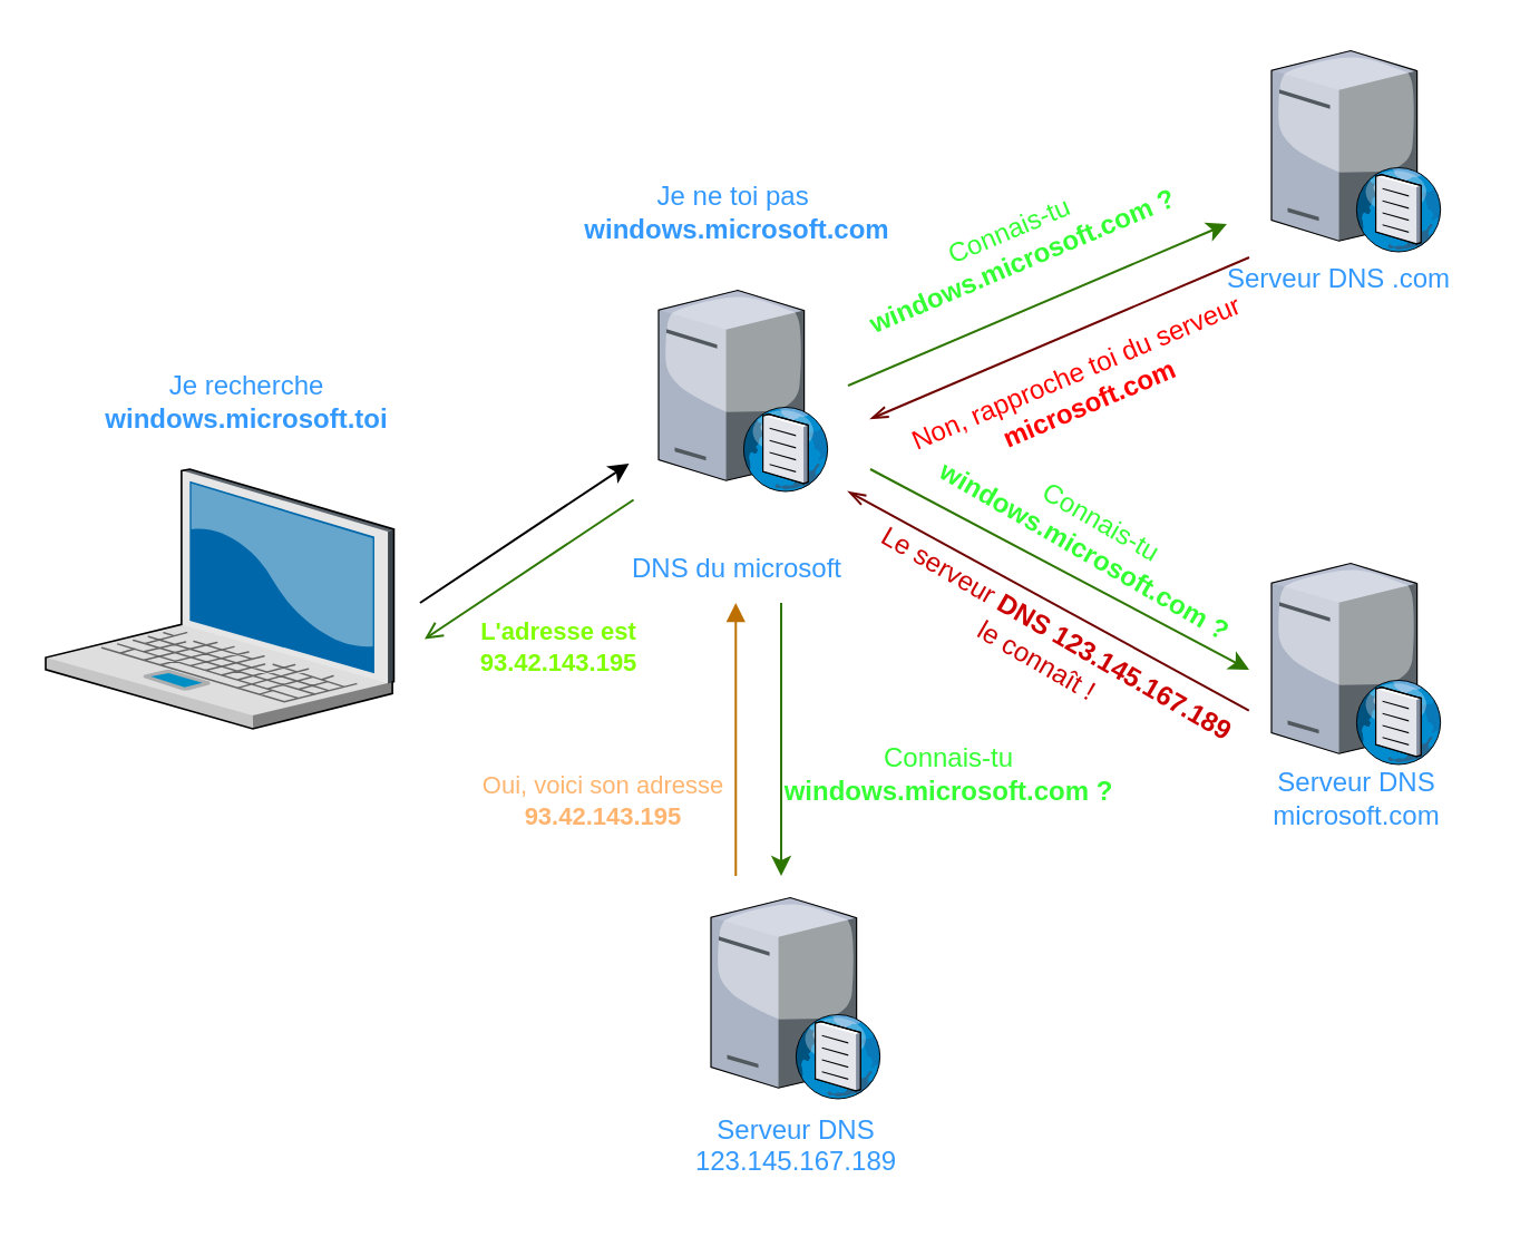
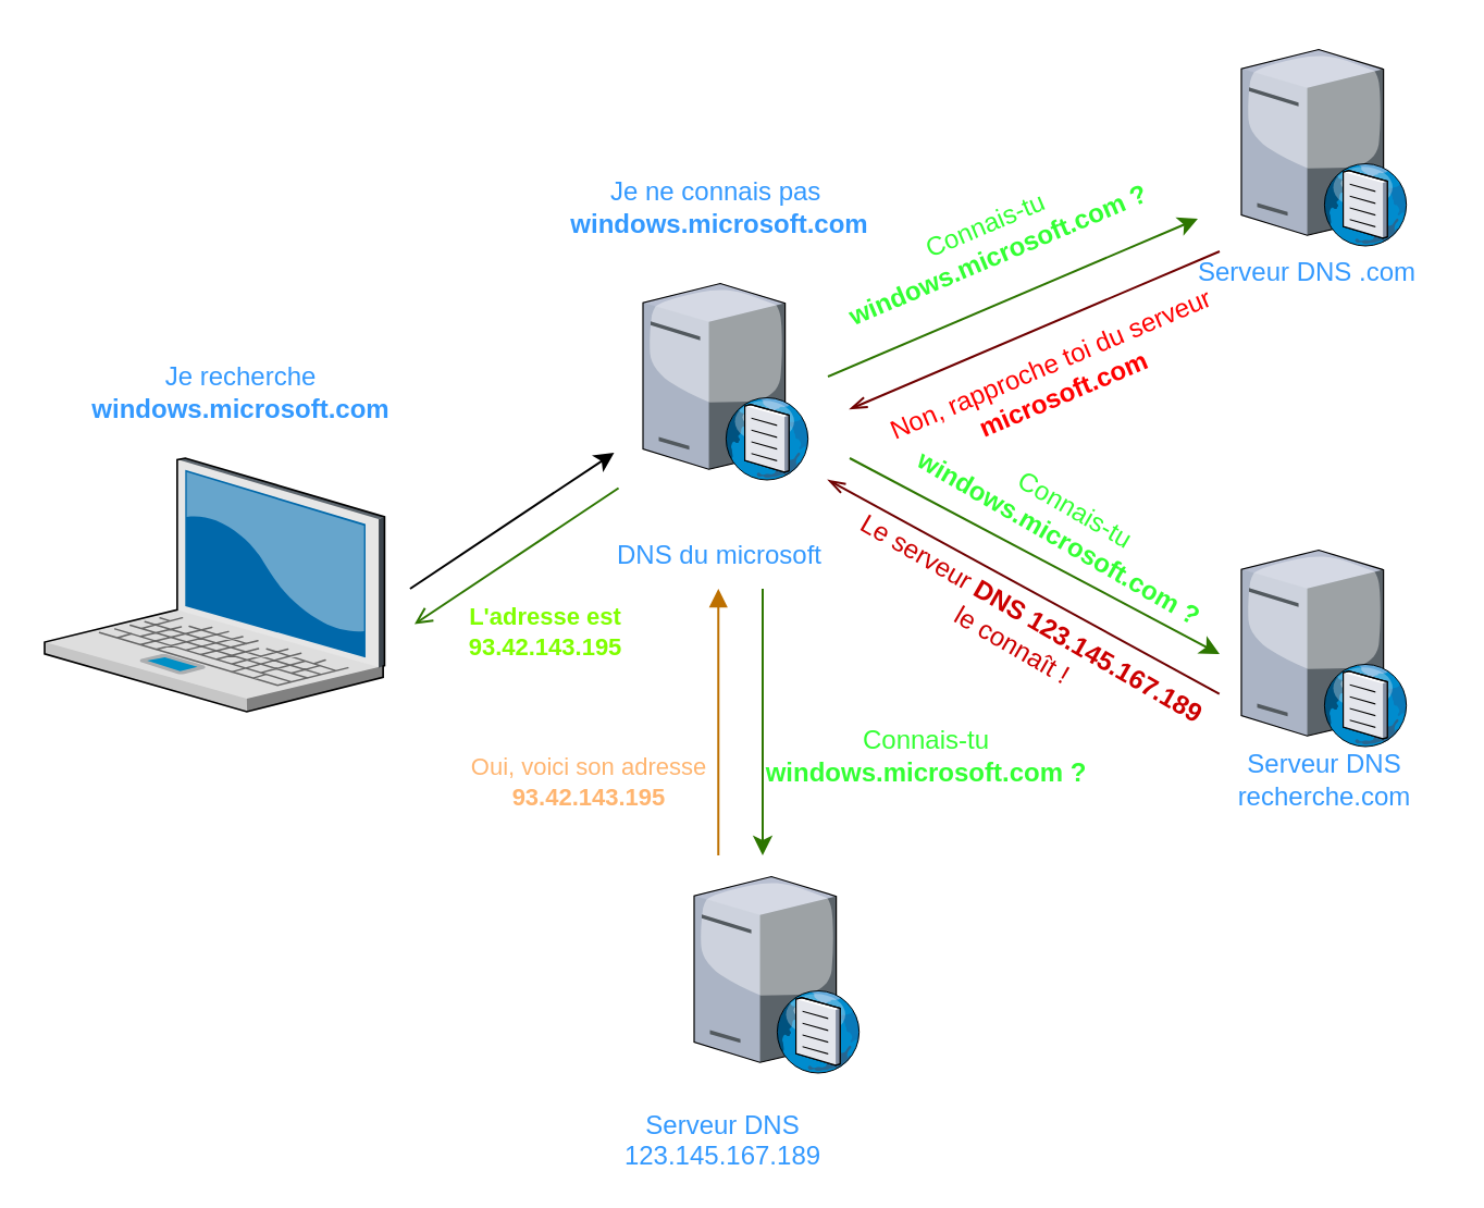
- <mxCell id="10" value="Je ne toi pas&amp;nbsp;&lt;br&gt;&lt;b&gt;windows.microsoft.com&lt;/b&gt;" style="text;html=1;align=center;verticalAlign=middle;resizable=0;points=[];autosize=1;strokeColor=none;fillColor=none;fontColor=#3399FF;" vertex="1" parent="1"><mxGeometry x="250" y="75" width="160" height="40" as="geometry" /></mxCell>
+ <mxCell id="10" value="Je ne connais pas&amp;nbsp;&lt;br&gt;&lt;b&gt;windows.microsoft.com&lt;/b&gt;" style="text;html=1;align=center;verticalAlign=middle;resizable=0;points=[];autosize=1;strokeColor=none;fillColor=none;fontColor=#3399FF;" vertex="1" parent="1"><mxGeometry x="250" y="75" width="160" height="40" as="geometry" /></mxCell>
- <mxCell id="6" value="&lt;font&gt;Je recherche &lt;br&gt;&lt;b&gt;windows.microsoft.toi&lt;/b&gt;&lt;/font&gt;" style="text;html=1;align=center;verticalAlign=middle;resizable=0;points=[];autosize=1;strokeColor=none;fillColor=none;fontColor=#3399FF;" vertex="1" parent="1"><mxGeometry x="30" y="160" width="160" height="40" as="geometry" /></mxCell>
+ <mxCell id="6" value="&lt;font&gt;Je recherche &lt;br&gt;&lt;b&gt;windows.microsoft.com&lt;/b&gt;&lt;/font&gt;" style="text;html=1;align=center;verticalAlign=middle;resizable=0;points=[];autosize=1;strokeColor=none;fillColor=none;fontColor=#3399FF;" vertex="1" parent="1"><mxGeometry x="30" y="160" width="160" height="40" as="geometry" /></mxCell>
- <mxCell id="18" value="Serveur DNS &lt;br&gt;microsoft.com" style="text;html=1;align=center;verticalAlign=middle;resizable=0;points=[];autosize=1;strokeColor=none;fillColor=none;fontColor=#3399FF;" vertex="1" parent="1"><mxGeometry x="558.25" y="337.5" width="100" height="40" as="geometry" /></mxCell>
+ <mxCell id="18" value="Serveur DNS &lt;br&gt;recherche.com" style="text;html=1;align=center;verticalAlign=middle;resizable=0;points=[];autosize=1;strokeColor=none;fillColor=none;fontColor=#3399FF;" vertex="1" parent="1"><mxGeometry x="558.25" y="337.5" width="100" height="40" as="geometry" /></mxCell>
- <mxCell id="23" value="&lt;span style=&quot;font-family: Helvetica; font-size: 12px; font-style: normal; font-variant-ligatures: normal; font-variant-caps: normal; font-weight: 400; letter-spacing: normal; orphans: 2; text-indent: 0px; text-transform: none; widows: 2; word-spacing: 0px; -webkit-text-stroke-width: 0px; text-decoration-thickness: initial; text-decoration-style: initial; text-decoration-color: initial; float: none; display: inline !important;&quot;&gt;&lt;font color=&quot;#3399ff&quot;&gt;Serveur DNS 123.145.167.189&lt;/font&gt;&lt;/span&gt;" style="text;whiteSpace=wrap;html=1;align=center;labelBackgroundColor=none;" vertex="1" parent="1"><mxGeometry x="281.75" y="492.5" width="150" height="40" as="geometry" /></mxCell>
+ <mxCell id="23" value="&lt;span style=&quot;font-family: Helvetica; font-size: 12px; font-style: normal; font-variant-ligatures: normal; font-variant-caps: normal; font-weight: 400; letter-spacing: normal; orphans: 2; text-indent: 0px; text-transform: none; widows: 2; word-spacing: 0px; -webkit-text-stroke-width: 0px; text-decoration-thickness: initial; text-decoration-style: initial; text-decoration-color: initial; float: none; display: inline !important;&quot;&gt;&lt;font color=&quot;#3399ff&quot;&gt;Serveur DNS 123.145.167.189&lt;/font&gt;&lt;/span&gt;" style="text;whiteSpace=wrap;html=1;align=center;labelBackgroundColor=none;" vertex="1" parent="1"><mxGeometry x="256.75" y="502.5" width="150" height="40" as="geometry" /></mxCell>
